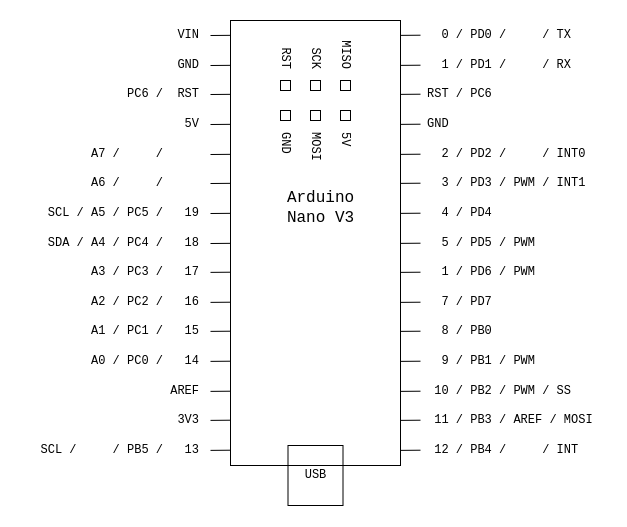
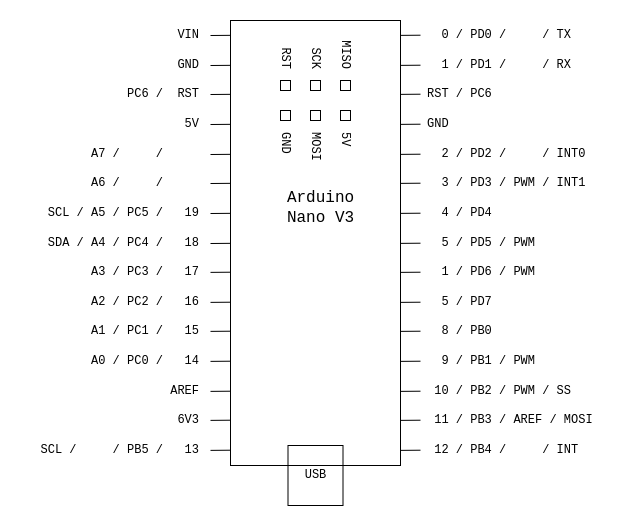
- <mxCell id="27" value="&amp;nbsp; 7 / PD7" style="text;html=1;align=left;verticalAlign=middle;resizable=0;points=[];autosize=1;strokeColor=none;fillColor=none;fontFamily=Courier New;" vertex="1" parent="1"><mxGeometry x="425" y="287" width="90" height="30" as="geometry" /></mxCell>
+ <mxCell id="27" value="&amp;nbsp; 5 / PD7" style="text;html=1;align=left;verticalAlign=middle;resizable=0;points=[];autosize=1;strokeColor=none;fillColor=none;fontFamily=Courier New;" vertex="1" parent="1"><mxGeometry x="425" y="287" width="90" height="30" as="geometry" /></mxCell>
- <mxCell id="16" value="3V3" style="text;html=1;align=right;verticalAlign=middle;resizable=0;points=[];autosize=1;strokeColor=none;fillColor=none;fontFamily=Courier New;" vertex="1" parent="1"><mxGeometry x="150" y="405" width="50" height="30" as="geometry" /></mxCell>
+ <mxCell id="16" value="6V3" style="text;html=1;align=right;verticalAlign=middle;resizable=0;points=[];autosize=1;strokeColor=none;fillColor=none;fontFamily=Courier New;" vertex="1" parent="1"><mxGeometry x="150" y="405" width="50" height="30" as="geometry" /></mxCell>
